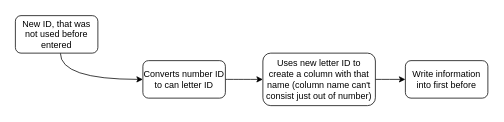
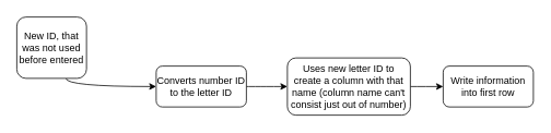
- <mxCell id="3" value="New ID, that was not used before entered" style="rounded=1;whiteSpace=wrap;html=1;" vertex="1" parent="1"><mxGeometry x="20" y="20" width="110" height="50" as="geometry" /></mxCell>
+ <mxCell id="3" value="New ID, that was not used before entered" style="rounded=1;whiteSpace=wrap;html=1;" vertex="1" parent="1"><mxGeometry x="20" y="20" width="85" height="75" as="geometry" /></mxCell>
- <mxCell id="5" value="Converts number ID to can letter ID" style="rounded=1;whiteSpace=wrap;html=1;" vertex="1" parent="1"><mxGeometry x="190" y="80" width="110" height="50" as="geometry" /></mxCell>
+ <mxCell id="5" value="Converts number ID to the letter ID" style="rounded=1;whiteSpace=wrap;html=1;" vertex="1" parent="1"><mxGeometry x="190" y="80" width="110" height="50" as="geometry" /></mxCell>
- <mxCell id="8" value="Write information into first before" style="rounded=1;whiteSpace=wrap;html=1;" vertex="1" parent="1"><mxGeometry x="540" y="80" width="110" height="50" as="geometry" /></mxCell>
+ <mxCell id="8" value="Write information into first row" style="rounded=1;whiteSpace=wrap;html=1;" vertex="1" parent="1"><mxGeometry x="540" y="80" width="110" height="50" as="geometry" /></mxCell>
